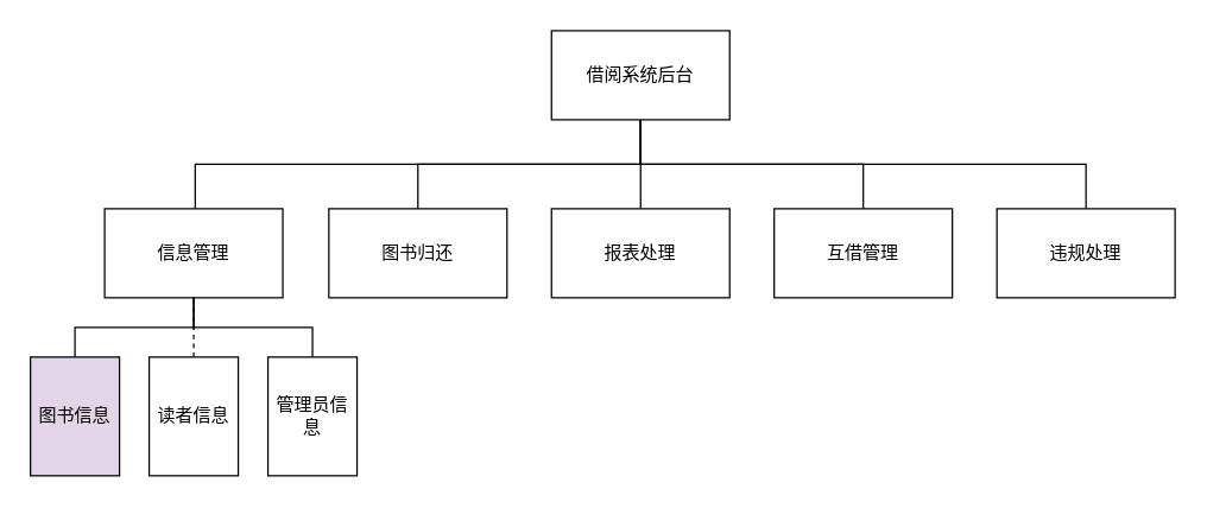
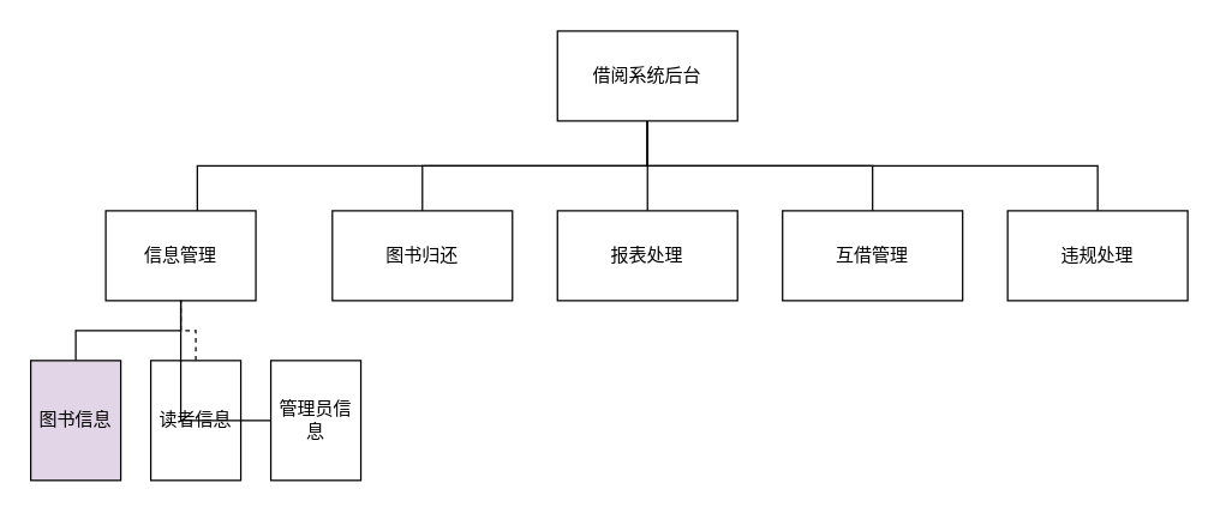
- <mxCell id="4" value="信息管理" style="rounded=0;whiteSpace=wrap;html=1;" vertex="1" parent="1"><mxGeometry x="70" y="140" width="120" height="60" as="geometry" /></mxCell>
+ <mxCell id="4" value="信息管理" style="rounded=0;whiteSpace=wrap;html=1;" vertex="1" parent="1"><mxGeometry x="70" y="140" width="100" height="60" as="geometry" /></mxCell>
